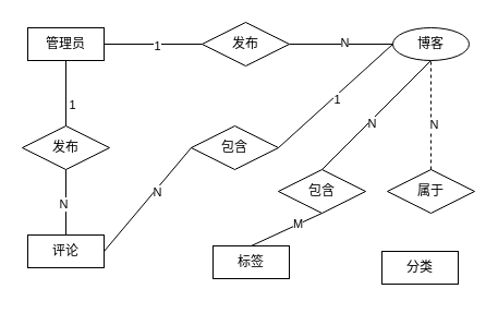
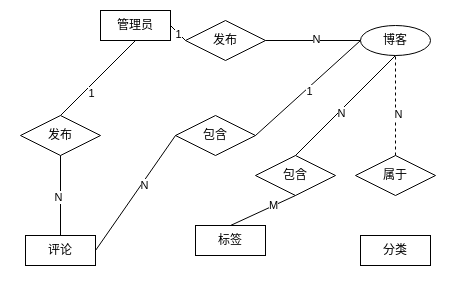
- <mxCell id="2" value="管理员" style="rounded=0;whiteSpace=wrap;html=1;" parent="1" vertex="1"><mxGeometry x="25" y="25" width="70" height="30" as="geometry" /></mxCell>
+ <mxCell id="2" value="管理员" style="rounded=0;whiteSpace=wrap;html=1;" parent="1" vertex="1"><mxGeometry x="100" y="10" width="70" height="30" as="geometry" /></mxCell>
- <mxCell id="4" value="评论" style="rounded=0;whiteSpace=wrap;html=1;" parent="1" vertex="1"><mxGeometry x="25" y="215" width="70" height="30" as="geometry" /></mxCell>
+ <mxCell id="4" value="评论" style="rounded=0;whiteSpace=wrap;html=1;" parent="1" vertex="1"><mxGeometry x="25" y="235" width="70" height="30" as="geometry" /></mxCell>
- <mxCell id="5" value="分类" style="rounded=0;whiteSpace=wrap;html=1;" parent="1" vertex="1"><mxGeometry x="350" y="230" width="70" height="30" as="geometry" /></mxCell>
+ <mxCell id="5" value="分类" style="rounded=0;whiteSpace=wrap;html=1;" parent="1" vertex="1"><mxGeometry x="360" y="235" width="70" height="30" as="geometry" /></mxCell>
